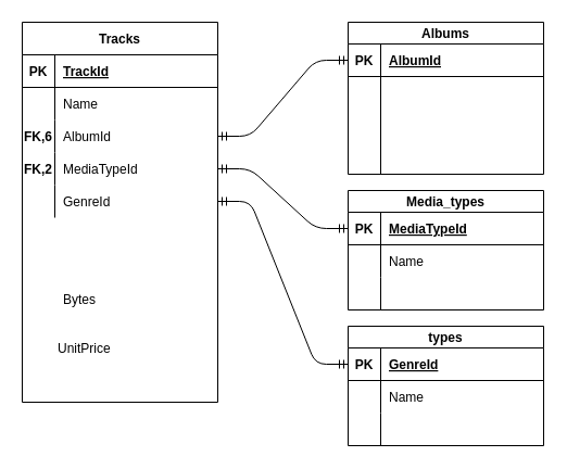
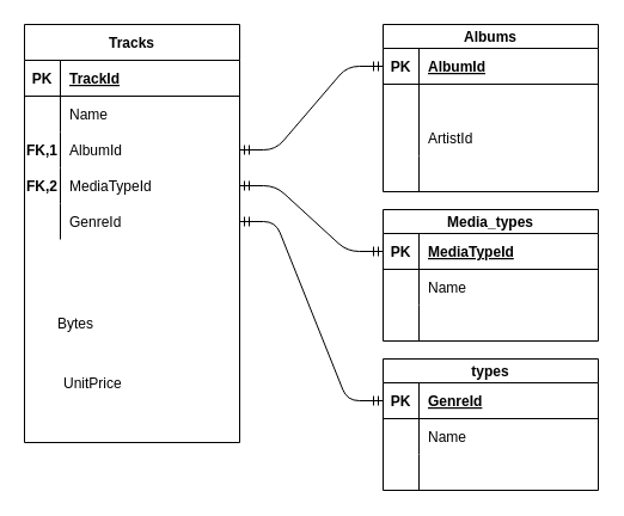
+ <mxCell id="32" value="ArtistId" style="shape=partialRectangle;connectable=0;fillColor=none;top=0;left=0;bottom=0;right=0;align=left;spacingLeft=6;overflow=hidden;" parent="30" vertex="1"><mxGeometry x="30" width="150" height="30" as="geometry"><mxRectangle width="150" height="30" as="alternateBounds" /></mxGeometry></mxCell>
- <mxCell id="23" value="FK,6" style="shape=partialRectangle;connectable=0;fillColor=none;top=0;left=0;bottom=0;right=0;editable=1;overflow=hidden;fontStyle=1" parent="1" vertex="1"><mxGeometry x="20" y="110" width="30" height="30" as="geometry"><mxRectangle width="30" height="30" as="alternateBounds" /></mxGeometry></mxCell>
+ <mxCell id="23" value="FK,1" style="shape=partialRectangle;connectable=0;fillColor=none;top=0;left=0;bottom=0;right=0;editable=1;overflow=hidden;fontStyle=1" parent="1" vertex="1"><mxGeometry x="20" y="110" width="30" height="30" as="geometry"><mxRectangle width="30" height="30" as="alternateBounds" /></mxGeometry></mxCell>
- <mxCell id="20" value="Bytes" style="shape=partialRectangle;connectable=0;fillColor=none;top=0;left=0;bottom=0;right=0;align=left;spacingLeft=6;overflow=hidden;" parent="1" vertex="1"><mxGeometry x="50" y="260" width="150" height="30" as="geometry"><mxRectangle width="150" height="30" as="alternateBounds" /></mxGeometry></mxCell>
+ <mxCell id="20" value="Bytes" style="shape=partialRectangle;connectable=0;fillColor=none;top=0;left=0;bottom=0;right=0;align=left;spacingLeft=6;overflow=hidden;" parent="1" vertex="1"><mxGeometry x="40" y="255" width="150" height="30" as="geometry"><mxRectangle width="150" height="30" as="alternateBounds" /></mxGeometry></mxCell>
